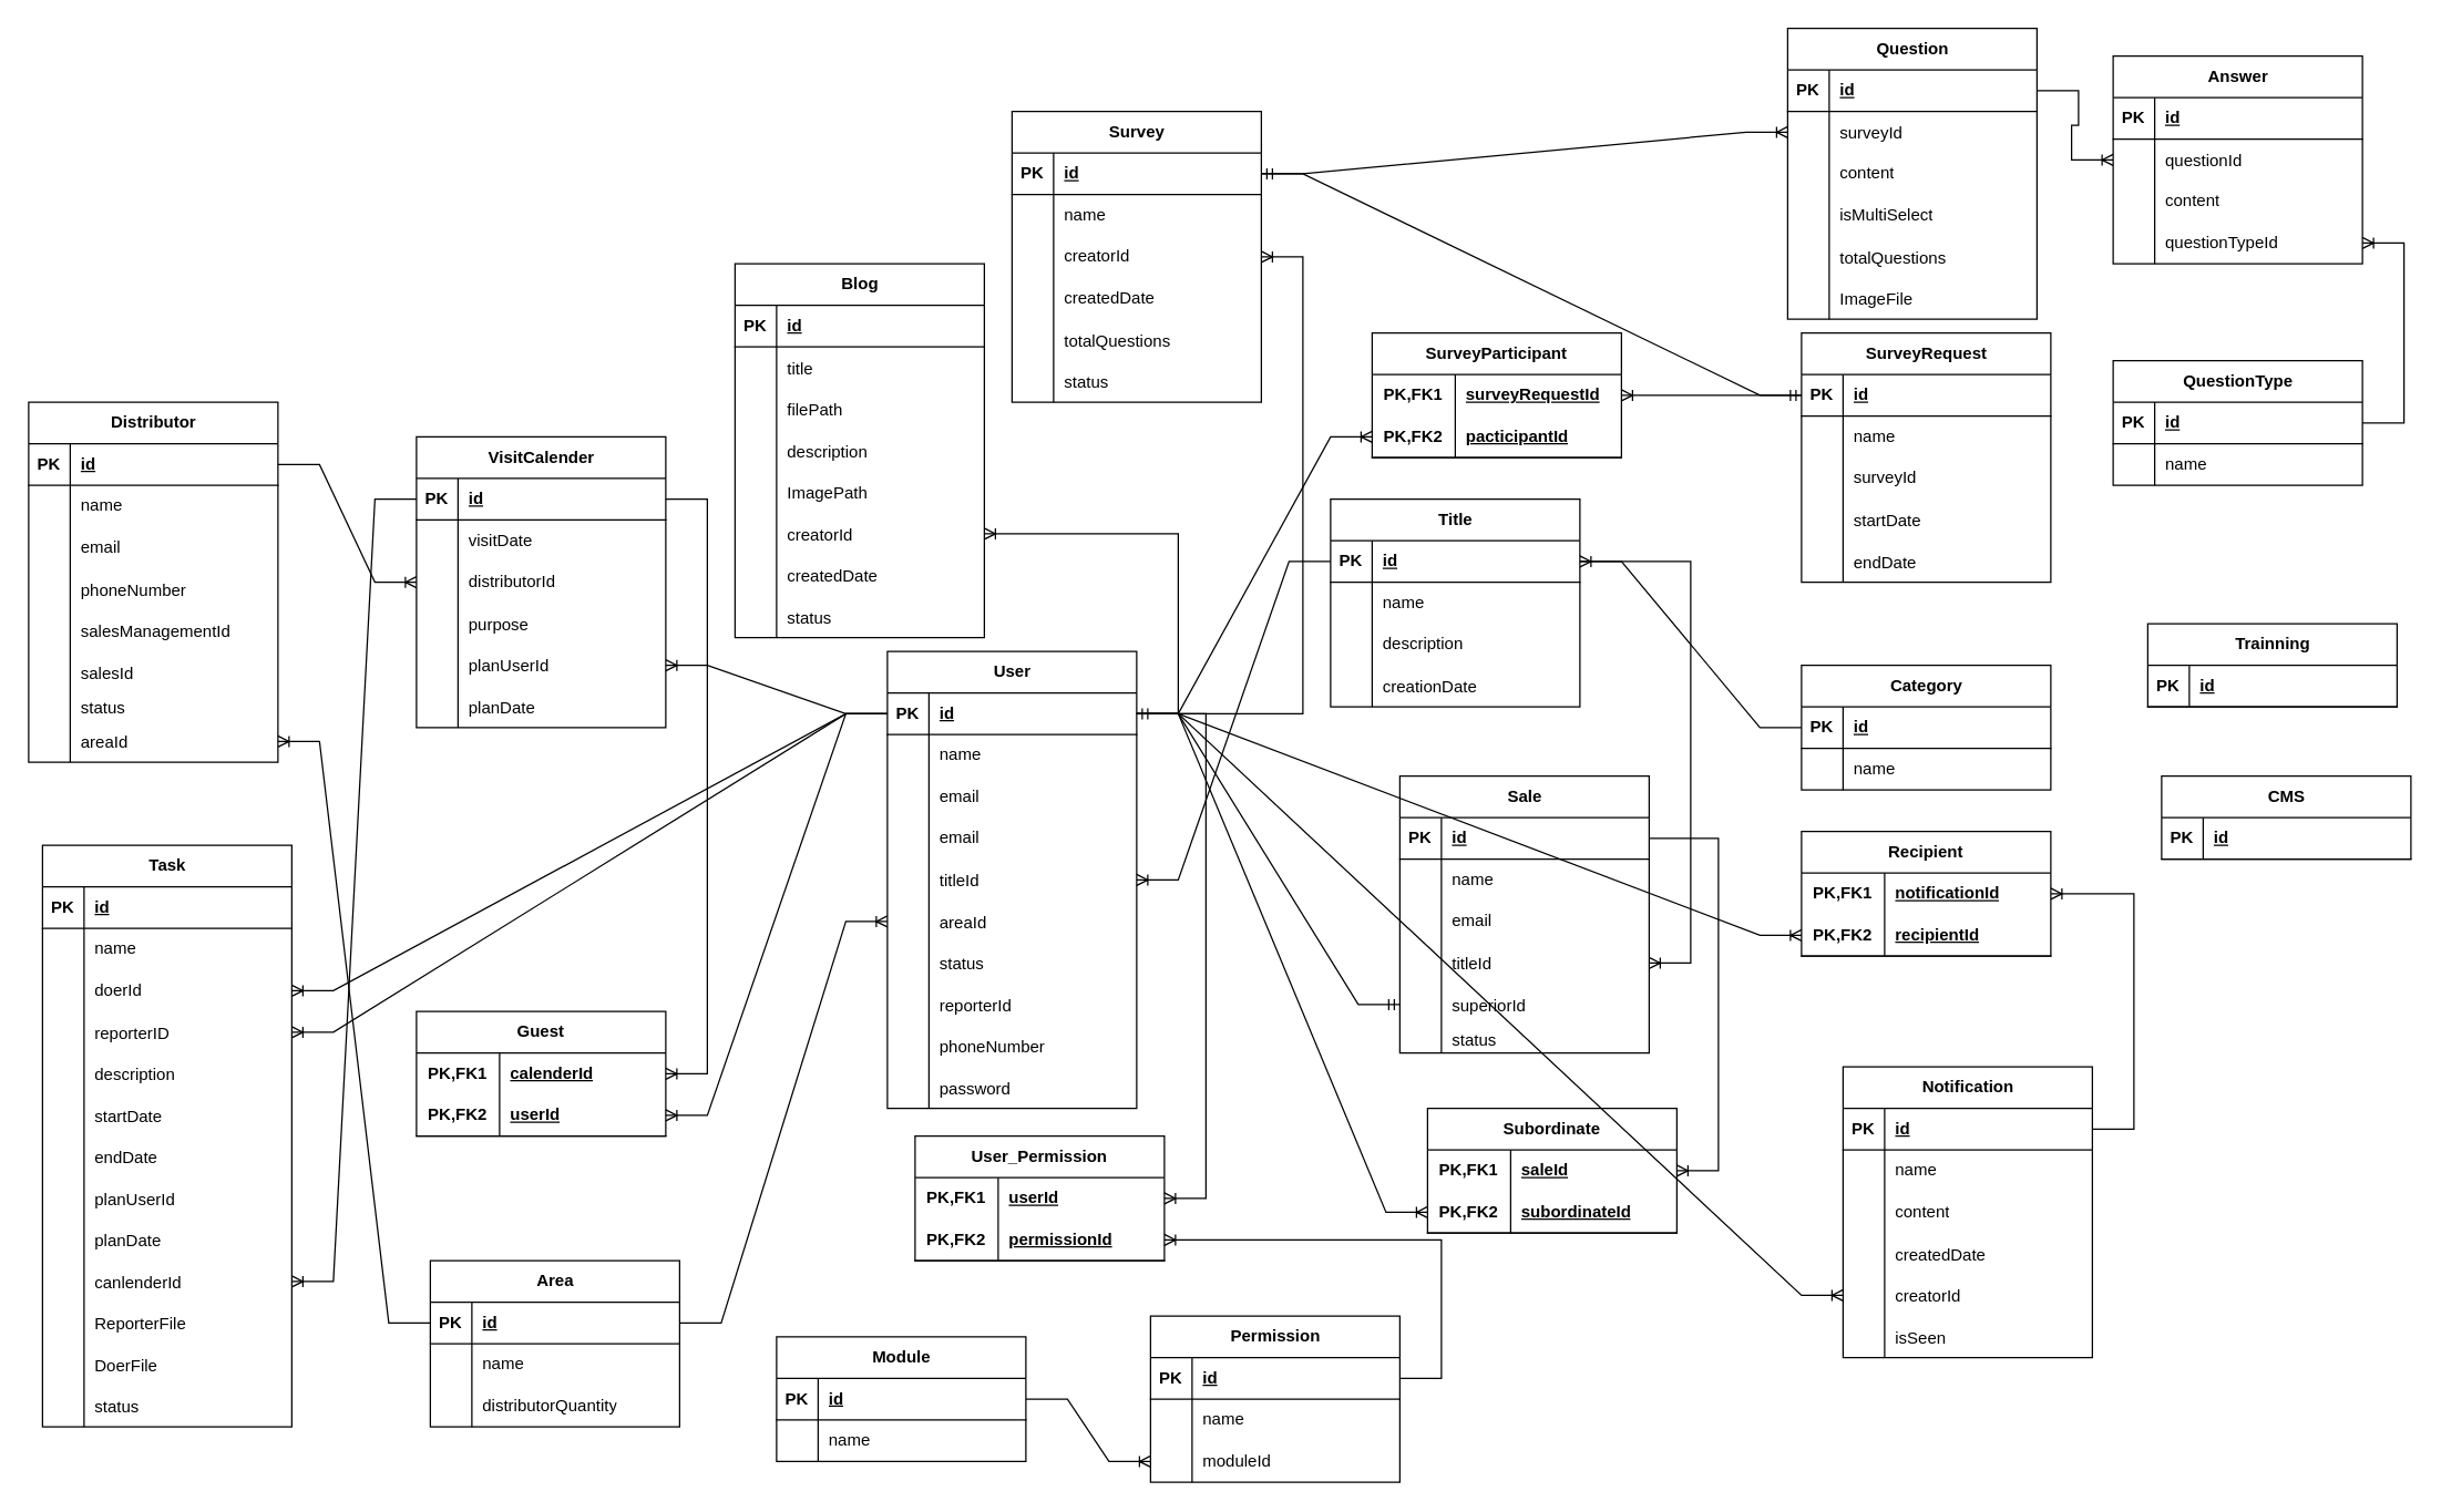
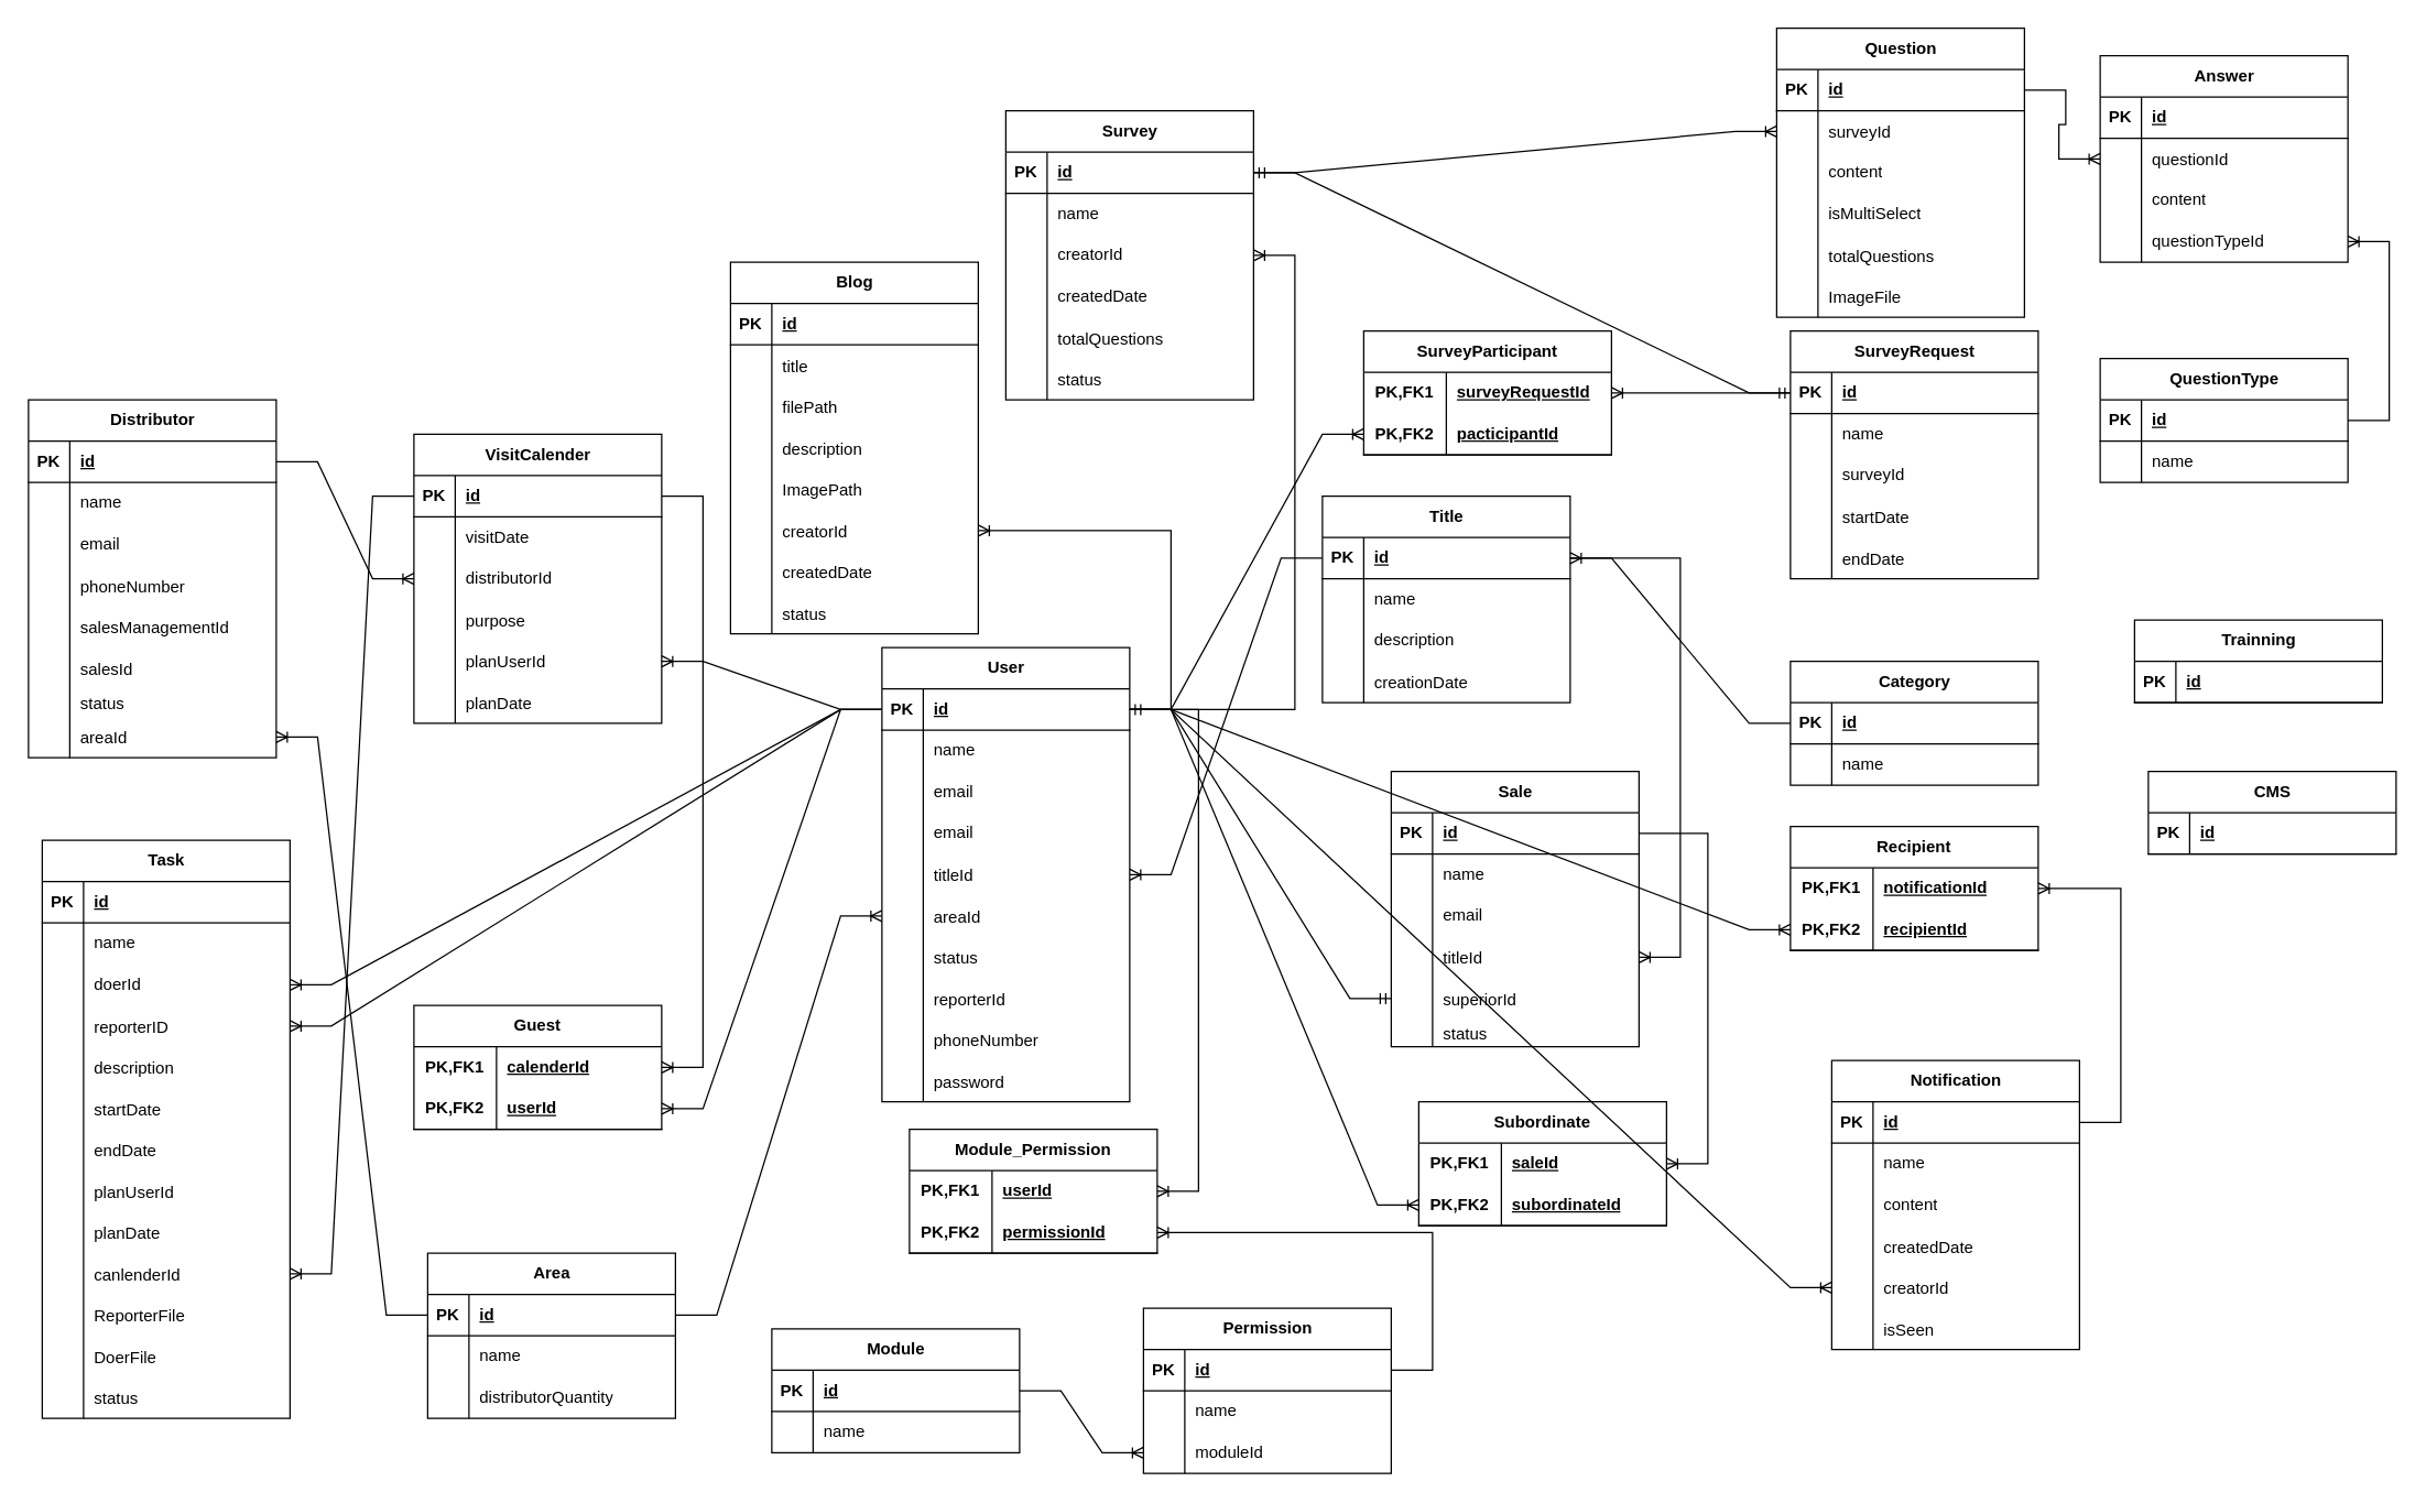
- <mxCell id="143" value="User_Permission" style="shape=table;startSize=30;container=1;collapsible=1;childLayout=tableLayout;fixedRows=1;rowLines=0;fontStyle=1;align=center;resizeLast=1;html=1;whiteSpace=wrap;" parent="1" vertex="1"><mxGeometry x="660" y="820" width="180" height="90" as="geometry"><mxRectangle x="400" y="490" width="70" height="30" as="alternateBounds" /></mxGeometry></mxCell>
+ <mxCell id="143" value="Module_Permission" style="shape=table;startSize=30;container=1;collapsible=1;childLayout=tableLayout;fixedRows=1;rowLines=0;fontStyle=1;align=center;resizeLast=1;html=1;whiteSpace=wrap;" parent="1" vertex="1"><mxGeometry x="660" y="820" width="180" height="90" as="geometry"><mxRectangle x="400" y="490" width="70" height="30" as="alternateBounds" /></mxGeometry></mxCell>
